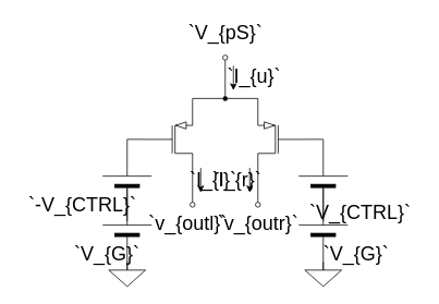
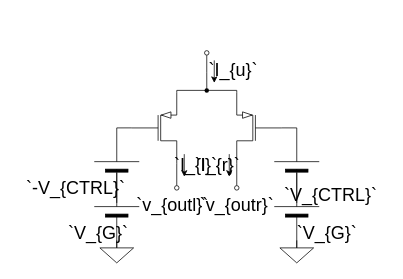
- <mxCell id="20" value="&lt;font style=&quot;font-size: 24px;&quot;&gt;`V_{pS}`&lt;/font&gt;" style="text;html=1;align=center;verticalAlign=middle;resizable=0;points=[];autosize=1;strokeColor=none;fillColor=none;fontSize=11;fontFamily=Helvetica;fontColor=default;" parent="1" vertex="1"><mxGeometry x="220" y="20" width="110" height="40" as="geometry" /></mxCell>
